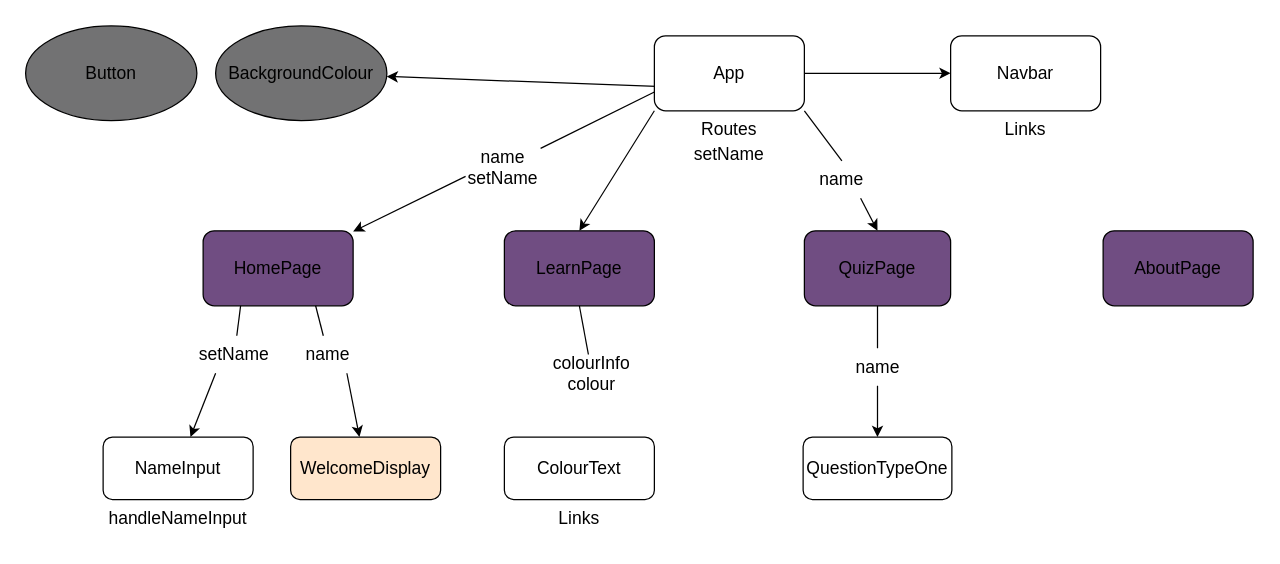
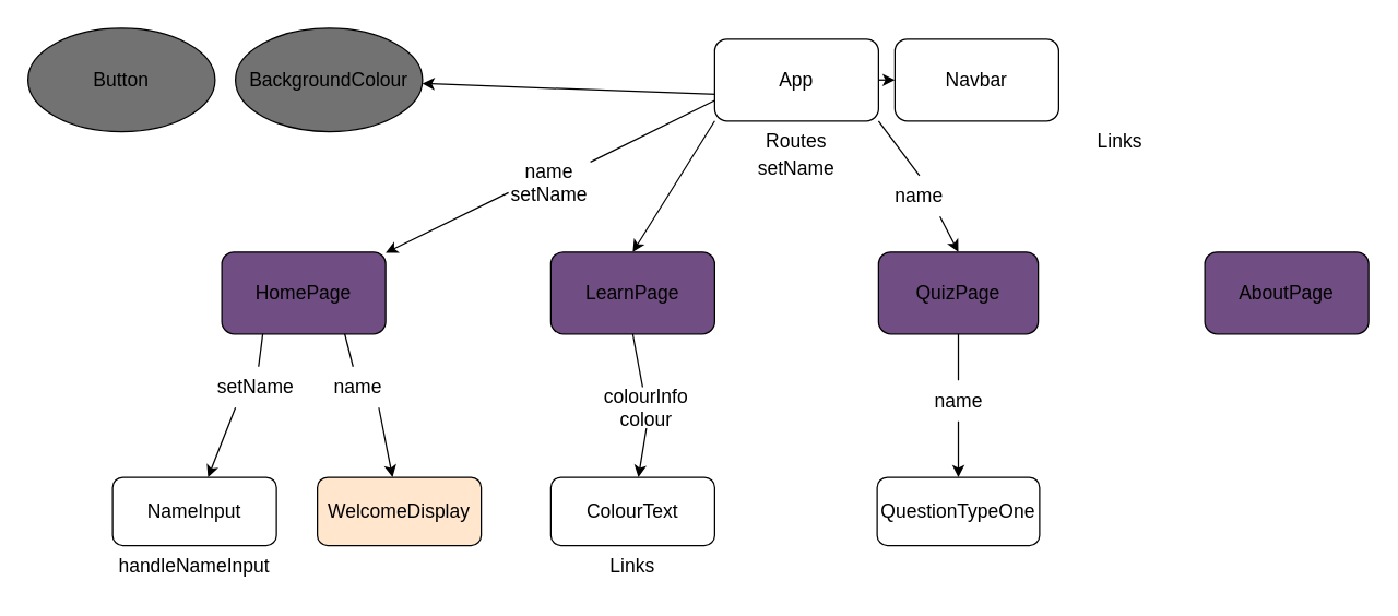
- <mxCell id="12" value="&lt;font style=&quot;font-size: 14px;&quot;&gt;Navbar&lt;/font&gt;" style="rounded=1;whiteSpace=wrap;html=1;" parent="1" vertex="1"><mxGeometry x="760" y="28" width="120" height="60" as="geometry" /></mxCell>
+ <mxCell id="12" value="&lt;font style=&quot;font-size: 14px;&quot;&gt;Navbar&lt;/font&gt;" style="rounded=1;whiteSpace=wrap;html=1;" parent="1" vertex="1"><mxGeometry x="655" y="28" width="120" height="60" as="geometry" /></mxCell>
+ <mxCell id="13" style="edgeStyle=none;html=1;exitX=0.5;exitY=1;exitDx=0;exitDy=0;fontSize=14;startArrow=none;" edge="1" parent="1" source="34" target="26"><mxGeometry relative="1" as="geometry" /></mxCell>
